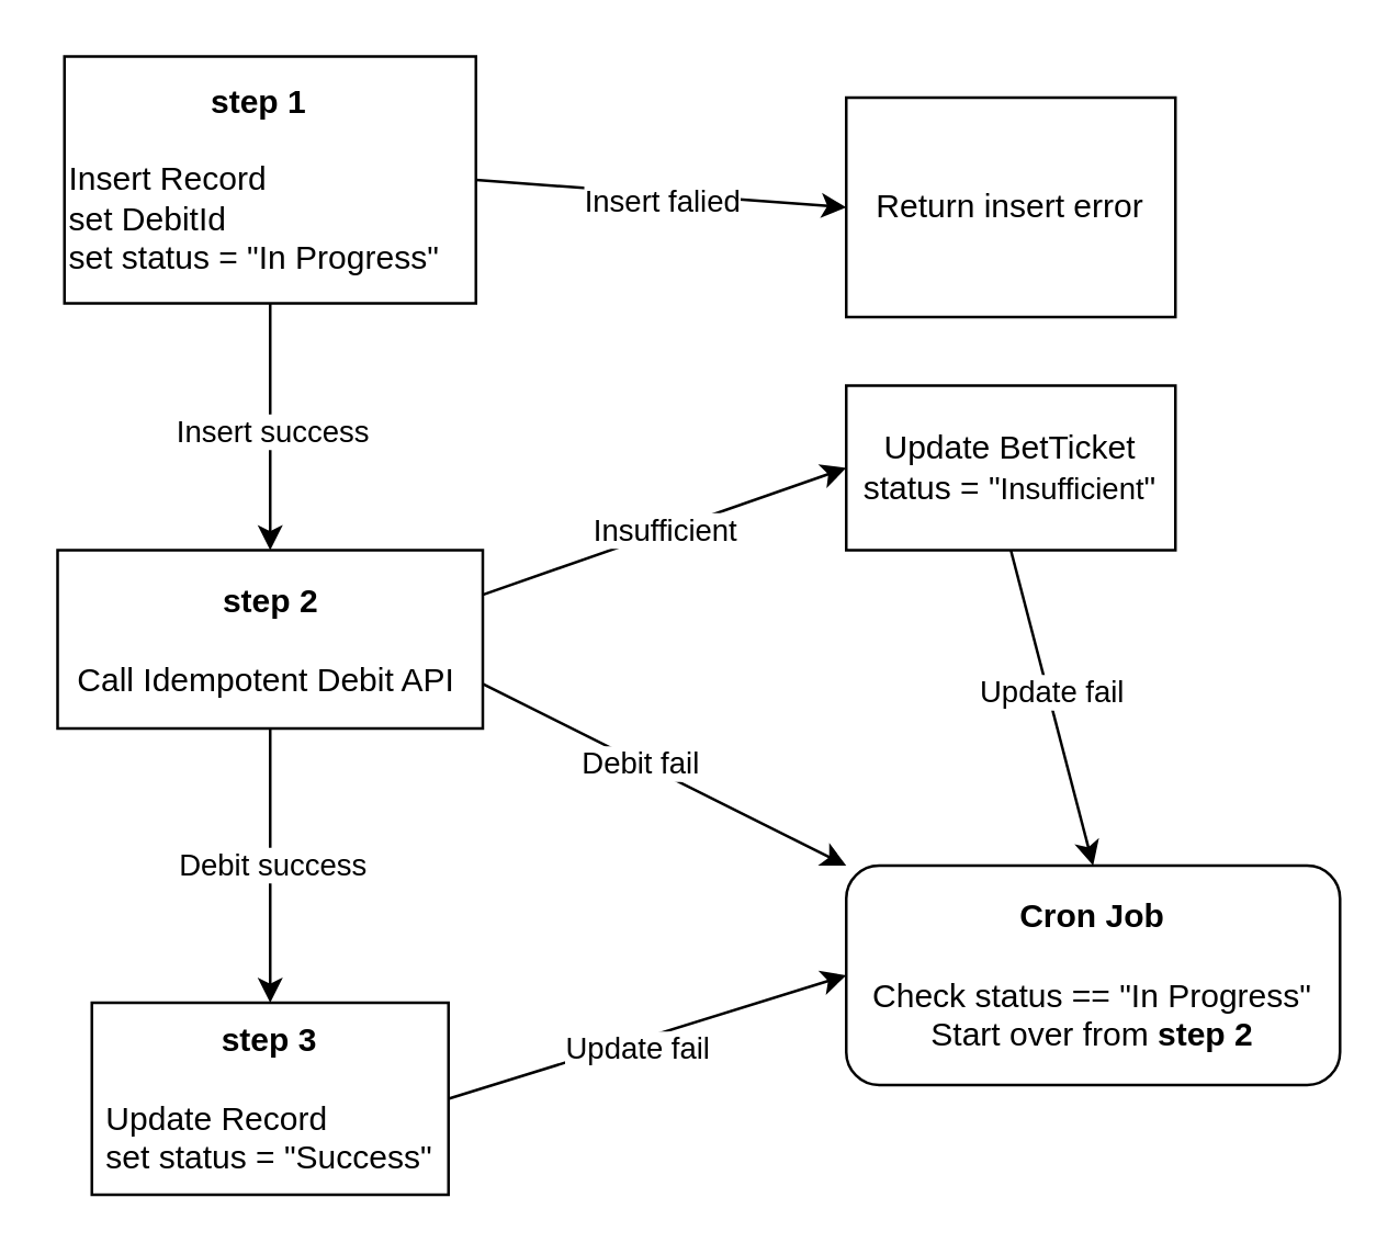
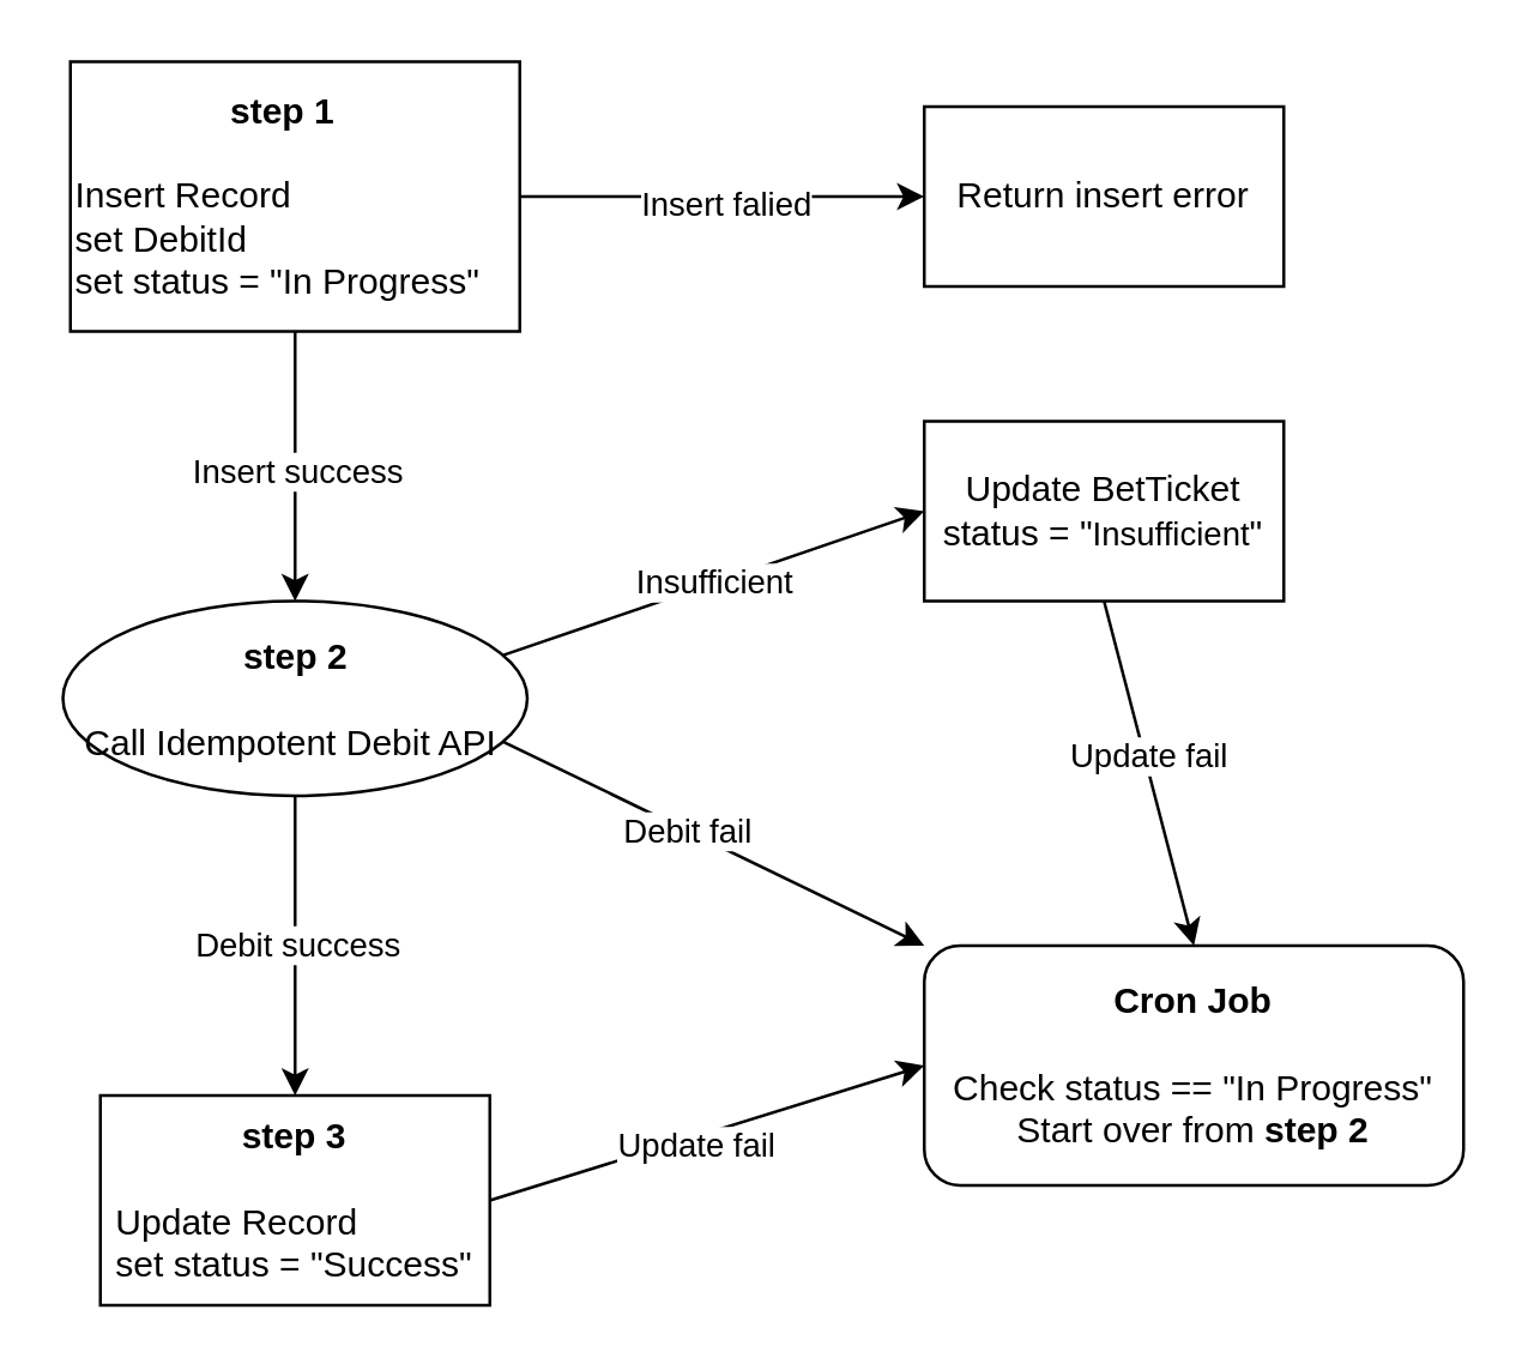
- <mxCell id="11" value="Return insert error" style="whiteSpace=wrap;html=1;" parent="1" vertex="1"><mxGeometry x="308" y="35" width="120" height="80" as="geometry" /></mxCell>
+ <mxCell id="11" value="Return insert error" style="whiteSpace=wrap;html=1;" parent="1" vertex="1"><mxGeometry x="308" y="35" width="120" height="60" as="geometry" /></mxCell>
- <mxCell id="5" value="&lt;div&gt;&lt;b&gt;step 2&lt;/b&gt;&lt;/div&gt;&lt;div&gt;&lt;b&gt;&lt;br&gt;&lt;/b&gt;&lt;/div&gt;Call Idempotent&amp;nbsp;Debit API&amp;nbsp;" style="whiteSpace=wrap;html=1;" parent="1" vertex="1"><mxGeometry x="20.5" y="200" width="155" height="65" as="geometry" /></mxCell>
+ <mxCell id="5" value="&lt;div&gt;&lt;b&gt;step 2&lt;/b&gt;&lt;/div&gt;&lt;div&gt;&lt;b&gt;&lt;br&gt;&lt;/b&gt;&lt;/div&gt;Call Idempotent&amp;nbsp;Debit API&amp;nbsp;" style="ellipse;whiteSpace=wrap;html=1;" parent="1" vertex="1"><mxGeometry x="20.5" y="200" width="155" height="65" as="geometry" /></mxCell>
